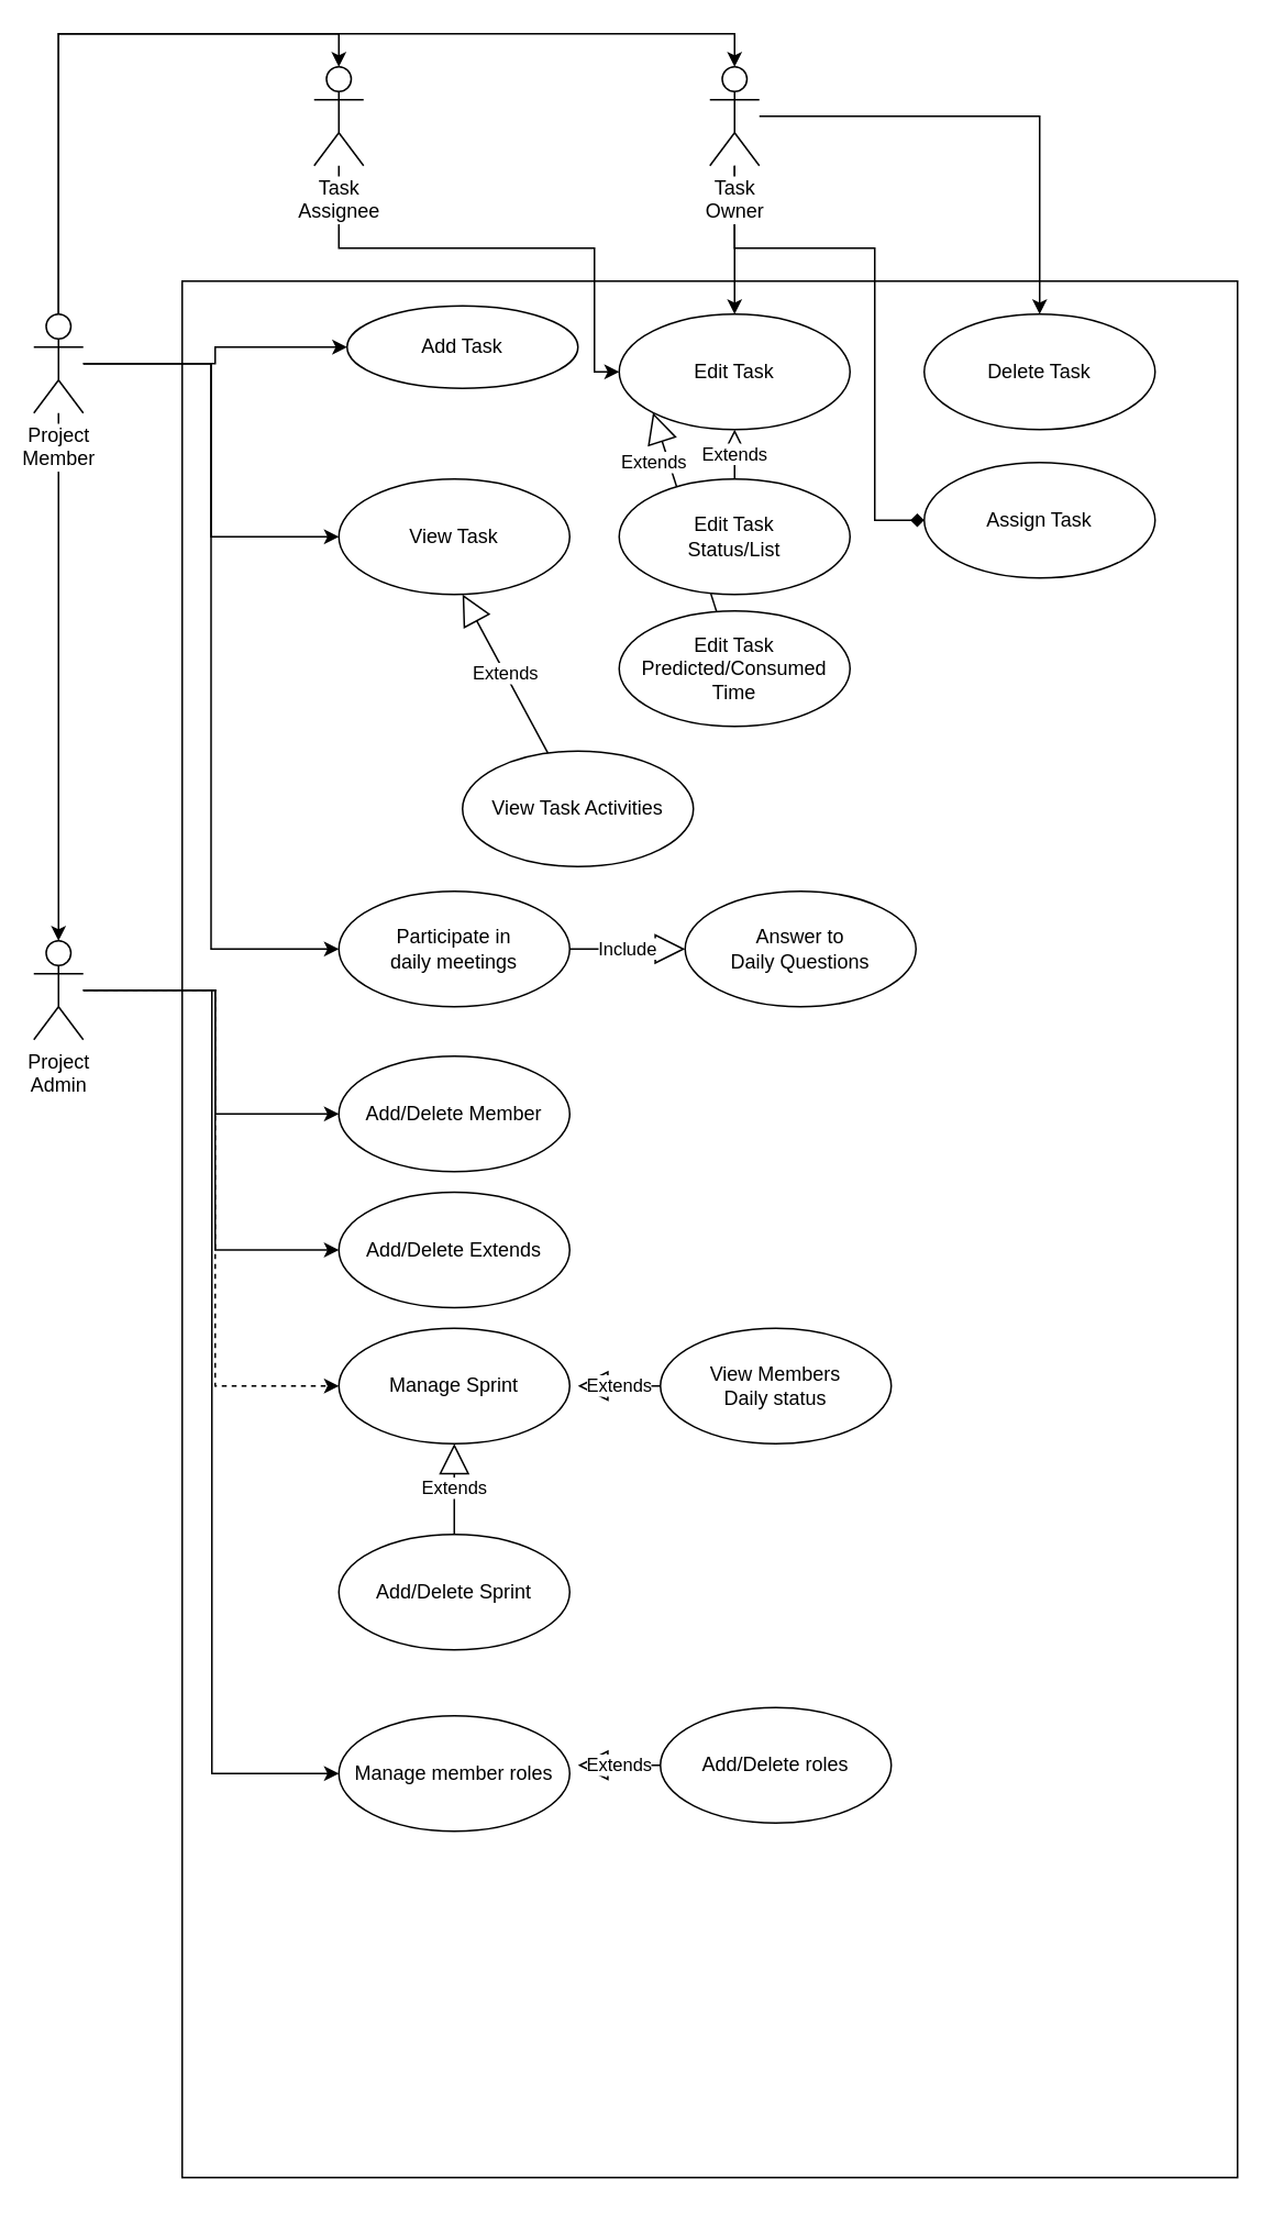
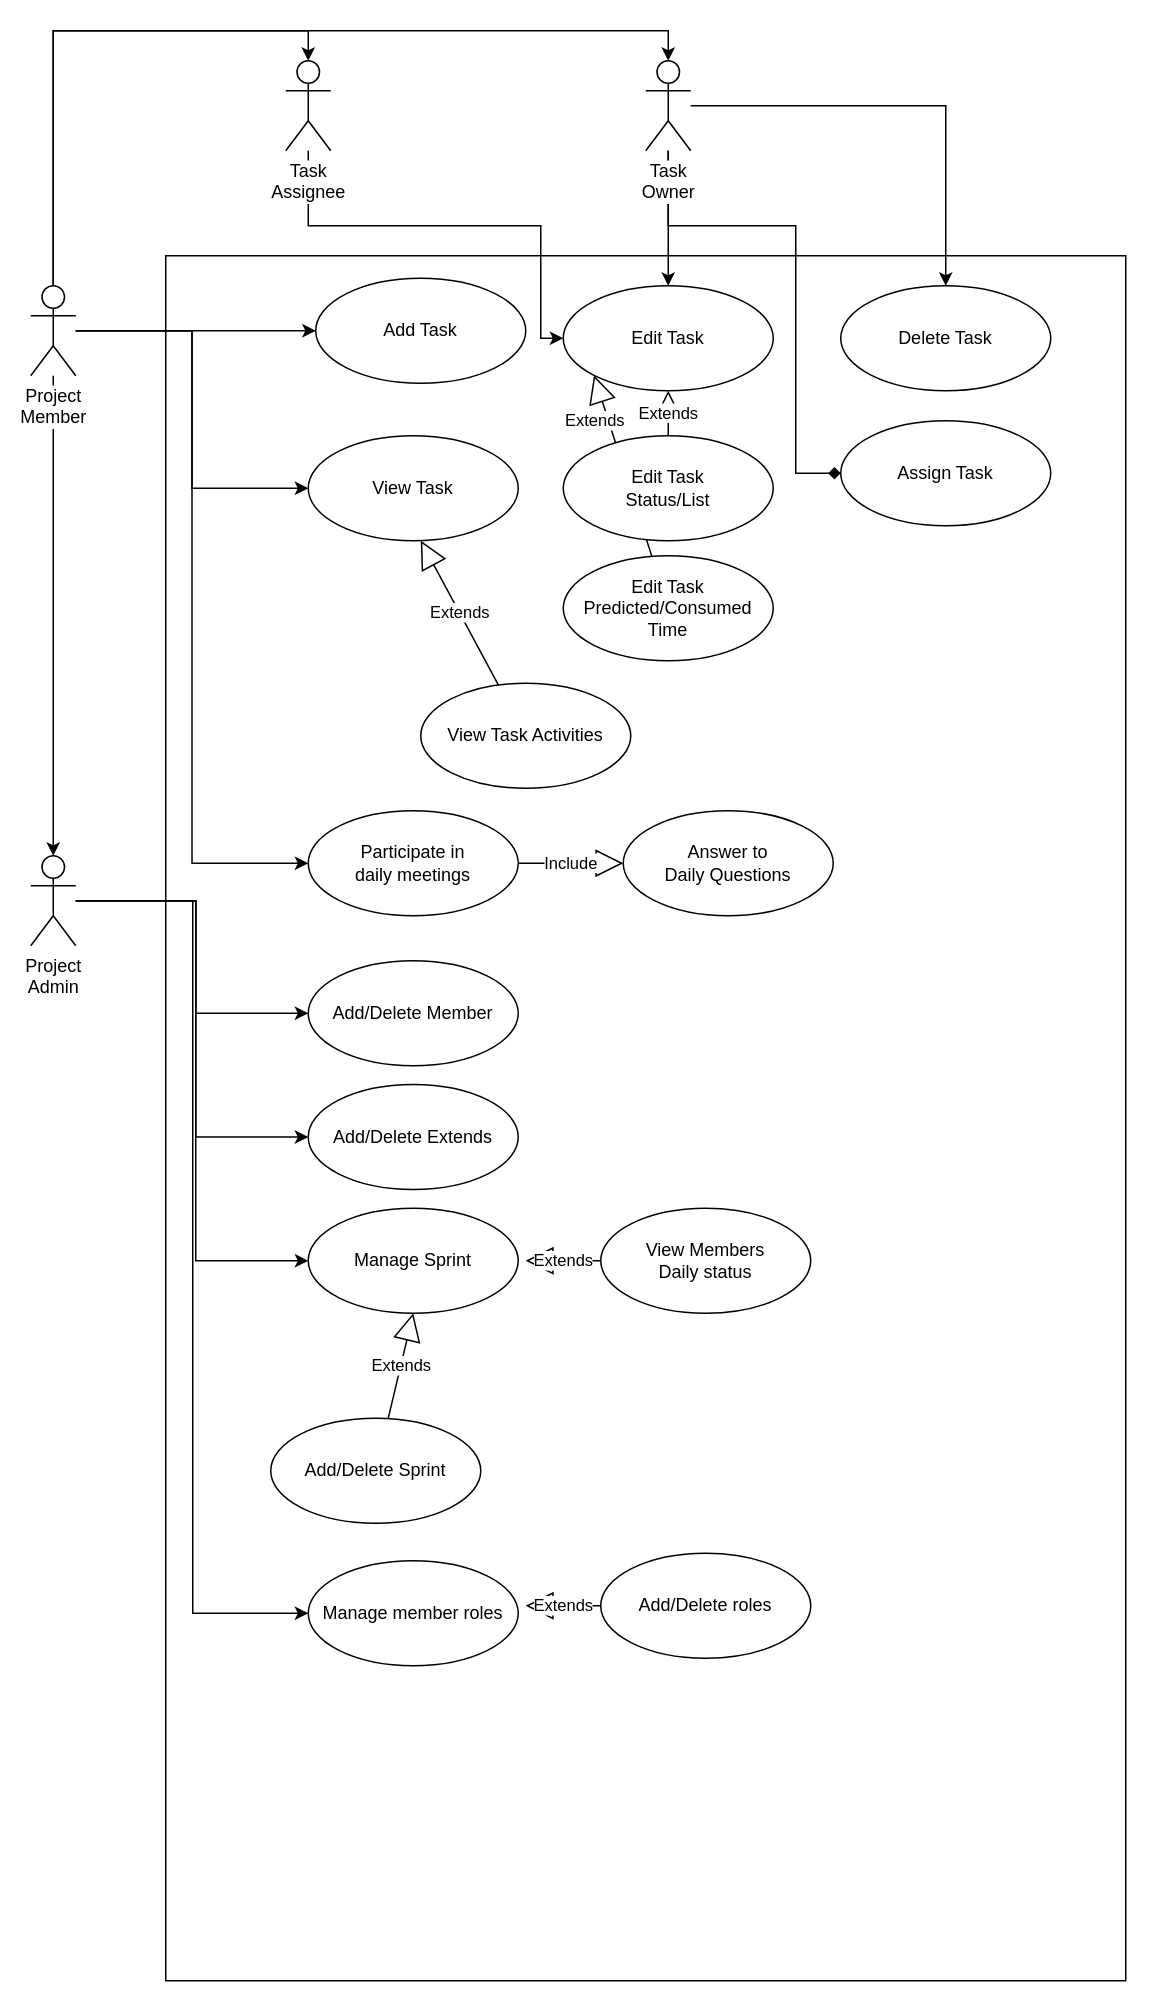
- <mxCell id="21" value="&lt;div&gt;Add Task&lt;/div&gt;" style="ellipse;whiteSpace=wrap;html=1;" parent="1" vertex="1"><mxGeometry x="210" y="185" width="140" height="50" as="geometry" /></mxCell>
+ <mxCell id="21" value="&lt;div&gt;Add Task&lt;/div&gt;" style="ellipse;whiteSpace=wrap;html=1;" parent="1" vertex="1"><mxGeometry x="210" y="185" width="140" height="70" as="geometry" /></mxCell>
- <mxCell id="17" style="edgeStyle=orthogonalEdgeStyle;rounded=0;orthogonalLoop=1;jettySize=auto;html=1;dashed=1;" parent="1" source="20" target="29" edge="1"><mxGeometry relative="1" as="geometry"><Array as="points"><mxPoint x="130" y="600" /><mxPoint x="130" y="840" /></Array></mxGeometry></mxCell>
+ <mxCell id="17" style="edgeStyle=orthogonalEdgeStyle;rounded=0;orthogonalLoop=1;jettySize=auto;html=1;" parent="1" source="20" target="29" edge="1"><mxGeometry relative="1" as="geometry"><Array as="points"><mxPoint x="130" y="600" /><mxPoint x="130" y="840" /></Array></mxGeometry></mxCell>
- <mxCell id="30" value="Add/Delete Sprint" style="ellipse;whiteSpace=wrap;html=1;" parent="1" vertex="1"><mxGeometry x="205" y="930" width="140" height="70" as="geometry" /></mxCell>
+ <mxCell id="30" value="Add/Delete Sprint" style="ellipse;whiteSpace=wrap;html=1;" parent="1" vertex="1"><mxGeometry x="180" y="945" width="140" height="70" as="geometry" /></mxCell>
